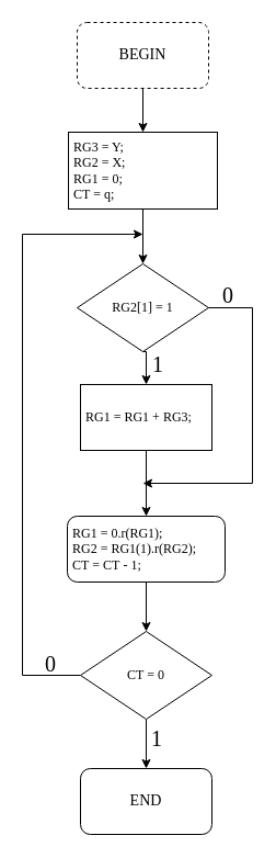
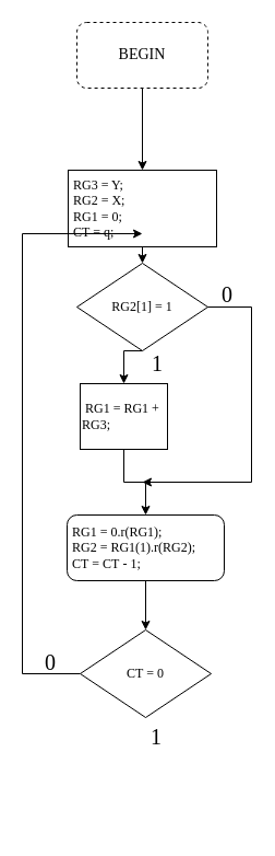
- <mxCell id="4" value="&lt;font face=&quot;Consolas&quot; data-font-src=&quot;https://fonts.googleapis.com/css?family=Comfortaa&quot;&gt;&amp;nbsp;RG3 = Y;&lt;br&gt;&amp;nbsp;RG2&amp;nbsp;= X;&lt;br&gt;&amp;nbsp;RG1&amp;nbsp;= 0;&lt;br&gt;&amp;nbsp;СТ = q;&lt;/font&gt;" style="rounded=0;whiteSpace=wrap;html=1;align=left;" parent="1" vertex="1"><mxGeometry x="62" y="120" width="136" height="70" as="geometry" /></mxCell>
+ <mxCell id="4" value="&lt;font face=&quot;Consolas&quot; data-font-src=&quot;https://fonts.googleapis.com/css?family=Comfortaa&quot;&gt;&amp;nbsp;RG3 = Y;&lt;br&gt;&amp;nbsp;RG2&amp;nbsp;= X;&lt;br&gt;&amp;nbsp;RG1&amp;nbsp;= 0;&lt;br&gt;&amp;nbsp;СТ = q;&lt;/font&gt;" style="rounded=0;whiteSpace=wrap;html=1;align=left;" parent="1" vertex="1"><mxGeometry x="62" y="155" width="136" height="70" as="geometry" /></mxCell>
- <mxCell id="9" value="&lt;font data-font-src=&quot;https://fonts.googleapis.com/css?family=Consolas&quot; face=&quot;Consolas&quot;&gt;&amp;nbsp;RG1&amp;nbsp;= RG1&amp;nbsp;+ RG3;&lt;/font&gt;" style="rounded=0;whiteSpace=wrap;html=1;align=left;" parent="1" vertex="1"><mxGeometry x="73" y="350" width="120" height="60" as="geometry" /></mxCell>
+ <mxCell id="9" value="&lt;font data-font-src=&quot;https://fonts.googleapis.com/css?family=Consolas&quot; face=&quot;Consolas&quot;&gt;&amp;nbsp;RG1&amp;nbsp;= RG1&amp;nbsp;+ RG3;&lt;/font&gt;" style="rounded=0;whiteSpace=wrap;html=1;align=left;" parent="1" vertex="1"><mxGeometry x="73" y="350" width="80" height="60" as="geometry" /></mxCell>
- <mxCell id="12" style="edgeStyle=orthogonalEdgeStyle;rounded=0;orthogonalLoop=1;jettySize=auto;html=1;exitX=0.5;exitY=1;exitDx=0;exitDy=0;entryX=0.5;entryY=0;entryDx=0;entryDy=0;" parent="1" source="14" edge="1" target="19"><mxGeometry relative="1" as="geometry"><mxPoint x="130" y="700" as="targetPoint" /></mxGeometry></mxCell>
- <mxCell id="19" value="&lt;font style=&quot;font-size: 14px;&quot; data-font-src=&quot;https://fonts.googleapis.com/css?family=Consolas&quot; face=&quot;Consolas&quot;&gt;END&lt;/font&gt;" style="rounded=1;whiteSpace=wrap;html=1;" parent="1" vertex="1"><mxGeometry x="73" y="700" width="120" height="60" as="geometry" /></mxCell>
